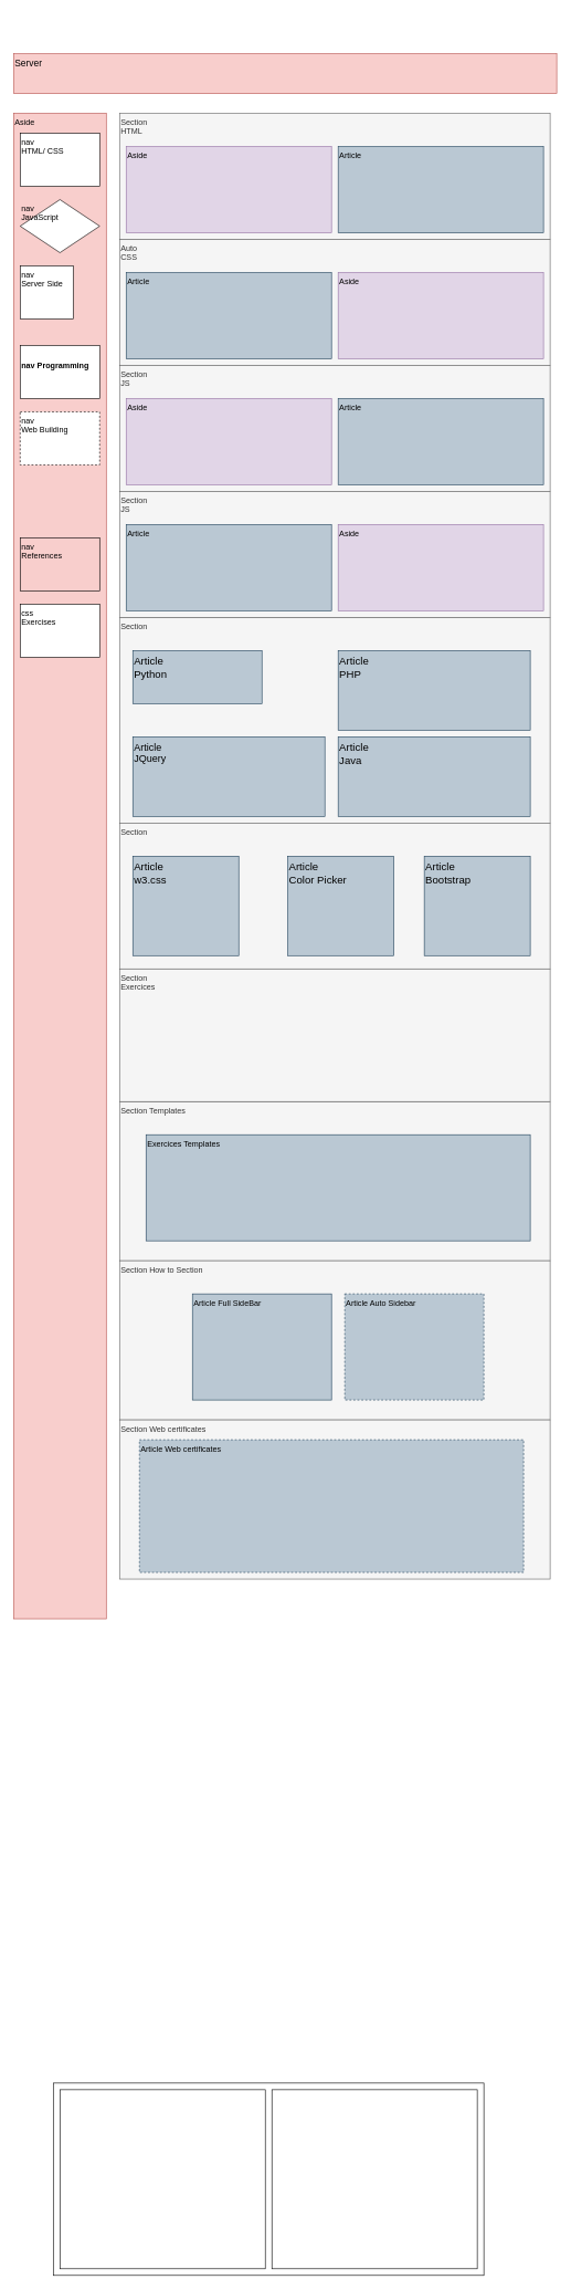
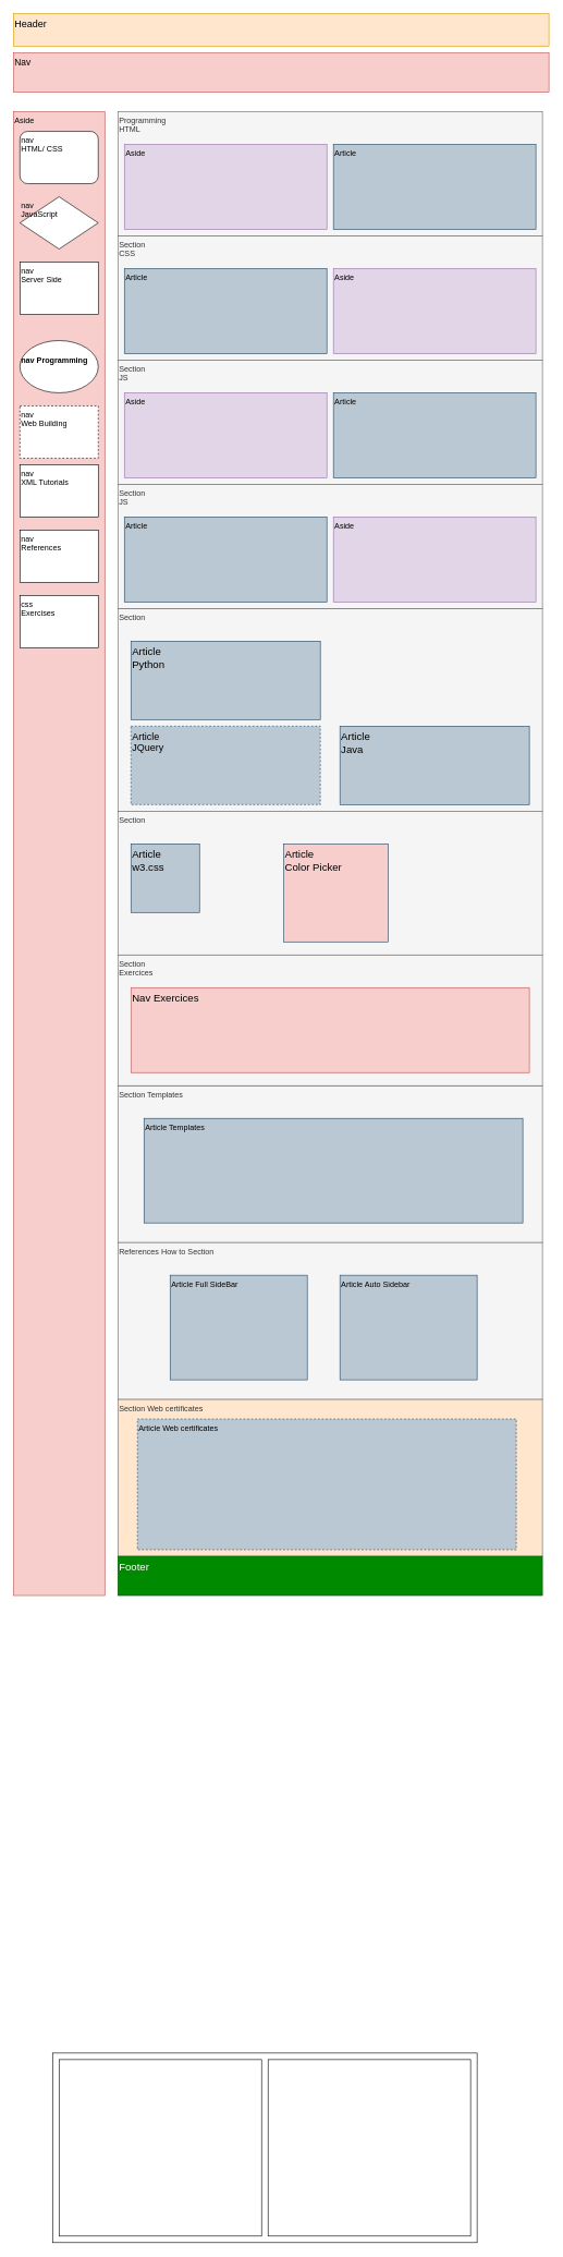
+ <mxCell id="2" value="&lt;div style=&quot;line-height: 120%; font-size: 15px;&quot; align=&quot;left&quot;&gt;Header&lt;/div&gt;" style="rounded=0;whiteSpace=wrap;html=1;fillColor=#ffe6cc;strokeColor=#d79b00;align=left;verticalAlign=top;fontSize=15;" vertex="1" parent="1"><mxGeometry width="820" height="50" as="geometry" x="20" y="20" /></mxCell>
- <mxCell id="3" value="Server" style="rounded=0;whiteSpace=wrap;html=1;fillColor=#f8cecc;strokeColor=#b85450;verticalAlign=top;align=left;fontSize=14;" vertex="1" parent="1"><mxGeometry y="80" width="820" height="60" as="geometry" x="20" /></mxCell>
+ <mxCell id="3" value="Nav" style="rounded=0;whiteSpace=wrap;html=1;fillColor=#f8cecc;strokeColor=#b85450;verticalAlign=top;align=left;fontSize=14;" vertex="1" parent="1"><mxGeometry y="80" width="820" height="60" as="geometry" x="20" /></mxCell>
- <mxCell id="13" value="&lt;div&gt;Section&lt;/div&gt;&lt;div&gt;HTML&lt;br&gt;&lt;/div&gt;" style="rounded=0;whiteSpace=wrap;html=1;fillColor=#f5f5f5;strokeColor=#666666;fontColor=#333333;verticalAlign=top;align=left;" vertex="1" parent="1"><mxGeometry x="180" y="170" width="650" height="190" as="geometry" /></mxCell>
+ <mxCell id="13" value="&lt;div&gt;Programming&lt;/div&gt;&lt;div&gt;HTML&lt;br&gt;&lt;/div&gt;" style="rounded=0;whiteSpace=wrap;html=1;fillColor=#f5f5f5;strokeColor=#666666;fontColor=#333333;verticalAlign=top;align=left;" vertex="1" parent="1"><mxGeometry x="180" y="170" width="650" height="190" as="geometry" /></mxCell>
- <mxCell id="5" value="&lt;div&gt;nav&lt;br&gt;&lt;/div&gt;&lt;div&gt;HTML/ CSS&lt;/div&gt;" style="rounded=0;whiteSpace=wrap;html=1;align=left;spacing=2;verticalAlign=top;" vertex="1" parent="1"><mxGeometry x="30" y="200" width="120" height="80" as="geometry" /></mxCell>
+ <mxCell id="5" value="&lt;div&gt;nav&lt;br&gt;&lt;/div&gt;&lt;div&gt;HTML/ CSS&lt;/div&gt;" style="whiteSpace=wrap;html=1;align=left;spacing=2;verticalAlign=top;rounded=1;" vertex="1" parent="1"><mxGeometry x="30" y="200" width="120" height="80" as="geometry" /></mxCell>
- <mxCell id="23" value="&lt;div&gt;Auto&lt;/div&gt;&lt;div&gt;CSS&lt;br&gt;&lt;/div&gt;" style="rounded=0;whiteSpace=wrap;html=1;fillColor=#f5f5f5;strokeColor=#666666;fontColor=#333333;verticalAlign=top;align=left;" vertex="1" parent="1"><mxGeometry x="180" y="360" width="650" height="190" as="geometry" /></mxCell>
+ <mxCell id="23" value="&lt;div&gt;Section&lt;/div&gt;&lt;div&gt;CSS&lt;br&gt;&lt;/div&gt;" style="rounded=0;whiteSpace=wrap;html=1;fillColor=#f5f5f5;strokeColor=#666666;fontColor=#333333;verticalAlign=top;align=left;" vertex="1" parent="1"><mxGeometry x="180" y="360" width="650" height="190" as="geometry" /></mxCell>
- <mxCell id="7" value="&lt;div&gt;nav&lt;br&gt;&lt;/div&gt;&lt;div&gt;Server Side&lt;/div&gt;" style="rounded=0;whiteSpace=wrap;html=1;align=left;verticalAlign=top;" vertex="1" parent="1"><mxGeometry x="30" y="400" width="80" height="80" as="geometry" /></mxCell>
+ <mxCell id="7" value="&lt;div&gt;nav&lt;br&gt;&lt;/div&gt;&lt;div&gt;Server Side&lt;/div&gt;" style="rounded=0;whiteSpace=wrap;html=1;align=left;verticalAlign=top;" vertex="1" parent="1"><mxGeometry x="30" y="400" width="120" height="80" as="geometry" /></mxCell>
- <mxCell id="8" value="&lt;h4 class=&quot;w3-margin-top&quot;&gt;nav Programming&lt;/h4&gt;" style="rounded=0;whiteSpace=wrap;html=1;fontStyle=0;align=left;verticalAlign=top;" vertex="1" parent="1"><mxGeometry x="30" y="520" width="120" height="80" as="geometry" /></mxCell>
+ <mxCell id="8" value="&lt;h4 class=&quot;w3-margin-top&quot;&gt;nav Programming&lt;/h4&gt;" style="ellipse;whiteSpace=wrap;html=1;fontStyle=0;align=left;verticalAlign=top;" vertex="1" parent="1"><mxGeometry x="30" y="520" width="120" height="80" as="geometry" /></mxCell>
+ <mxCell id="10" value="&lt;div&gt;nav&lt;br&gt;&lt;/div&gt;&lt;div&gt;XML Tutorials&lt;/div&gt;" style="rounded=0;whiteSpace=wrap;html=1;align=left;verticalAlign=top;" vertex="1" parent="1"><mxGeometry x="30" y="710" width="120" height="80" as="geometry" /></mxCell>
- <mxCell id="12" value="&lt;div&gt;nav&lt;br&gt;&lt;/div&gt;&lt;div&gt;References&lt;/div&gt;" style="rounded=0;whiteSpace=wrap;html=1;align=left;verticalAlign=top;fillColor=#f8cecc;" vertex="1" parent="1"><mxGeometry x="30" y="810" width="120" height="80" as="geometry" /></mxCell>
+ <mxCell id="12" value="&lt;div&gt;nav&lt;br&gt;&lt;/div&gt;&lt;div&gt;References&lt;/div&gt;" style="rounded=0;whiteSpace=wrap;html=1;align=left;verticalAlign=top;" vertex="1" parent="1"><mxGeometry x="30" y="810" width="120" height="80" as="geometry" /></mxCell>
- <mxCell id="32" value="&lt;div&gt;Article&lt;/div&gt;&lt;div&gt;Python&lt;br&gt;&lt;/div&gt;" style="rounded=0;whiteSpace=wrap;html=1;fillColor=#bac8d3;strokeColor=#23445d;align=left;verticalAlign=top;fontSize=16;" vertex="1" parent="1"><mxGeometry x="200" y="980" width="195" height="80" as="geometry" /></mxCell>
+ <mxCell id="32" value="&lt;div&gt;Article&lt;/div&gt;&lt;div&gt;Python&lt;br&gt;&lt;/div&gt;" style="rounded=0;whiteSpace=wrap;html=1;fillColor=#bac8d3;strokeColor=#23445d;align=left;verticalAlign=top;fontSize=16;" vertex="1" parent="1"><mxGeometry x="200" y="980" width="290" height="120" as="geometry" /></mxCell>
- <mxCell id="34" value="&lt;div&gt;Article&lt;/div&gt;&lt;div&gt;PHP&lt;br&gt;&lt;/div&gt;" style="rounded=0;whiteSpace=wrap;html=1;fillColor=#bac8d3;strokeColor=#23445d;align=left;verticalAlign=top;fontSize=16;" vertex="1" parent="1"><mxGeometry x="510" y="980" width="290" height="120" as="geometry" /></mxCell>
- <mxCell id="22" value="&lt;div&gt;Article&lt;/div&gt;&lt;div&gt;JQuery&lt;br&gt;&lt;/div&gt;" style="rounded=0;whiteSpace=wrap;html=1;fillColor=#bac8d3;strokeColor=#23445d;align=left;verticalAlign=top;fontSize=15;" vertex="1" parent="1"><mxGeometry x="200" y="1110" width="290" height="120" as="geometry" /></mxCell>
+ <mxCell id="22" value="&lt;div&gt;Article&lt;/div&gt;&lt;div&gt;JQuery&lt;br&gt;&lt;/div&gt;" style="rounded=0;whiteSpace=wrap;html=1;fillColor=#bac8d3;strokeColor=#23445d;align=left;verticalAlign=top;fontSize=15;dashed=1;" vertex="1" parent="1"><mxGeometry x="200" y="1110" width="290" height="120" as="geometry" /></mxCell>
- <mxCell id="33" value="&lt;div&gt;Article&lt;/div&gt;&lt;div&gt;Java&lt;br&gt;&lt;/div&gt;" style="rounded=0;whiteSpace=wrap;html=1;fillColor=#bac8d3;strokeColor=#23445d;align=left;verticalAlign=top;fontSize=16;" vertex="1" parent="1"><mxGeometry x="510" y="1110" width="290" height="120" as="geometry" /></mxCell>
+ <mxCell id="33" value="&lt;div&gt;Article&lt;/div&gt;&lt;div&gt;Java&lt;br&gt;&lt;/div&gt;" style="rounded=0;whiteSpace=wrap;html=1;fillColor=#bac8d3;strokeColor=#23445d;align=left;verticalAlign=top;fontSize=16;" vertex="1" parent="1"><mxGeometry x="520" y="1110" width="290" height="120" as="geometry" /></mxCell>
- <mxCell id="36" value="&lt;div&gt;Article&lt;/div&gt;&lt;div&gt;w3.css&lt;br&gt;&lt;/div&gt;" style="rounded=0;whiteSpace=wrap;html=1;fillColor=#bac8d3;strokeColor=#23445d;align=left;verticalAlign=top;fontSize=16;" vertex="1" parent="1"><mxGeometry x="200" y="1290" width="160" height="150" as="geometry" /></mxCell>
+ <mxCell id="36" value="&lt;div&gt;Article&lt;/div&gt;&lt;div&gt;w3.css&lt;br&gt;&lt;/div&gt;" style="rounded=0;whiteSpace=wrap;html=1;fillColor=#bac8d3;strokeColor=#23445d;align=left;verticalAlign=top;fontSize=16;" vertex="1" parent="1"><mxGeometry x="200" y="1290" width="105" height="105" as="geometry" /></mxCell>
- <mxCell id="38" value="&lt;div&gt;Article&lt;/div&gt;&lt;div&gt;Color Picker&lt;br&gt;&lt;/div&gt;" style="rounded=0;whiteSpace=wrap;html=1;fillColor=#bac8d3;strokeColor=#23445d;align=left;verticalAlign=top;fontSize=16;" vertex="1" parent="1"><mxGeometry x="434" y="1290" width="160" height="150" as="geometry" /></mxCell>
+ <mxCell id="38" value="&lt;div&gt;Article&lt;/div&gt;&lt;div&gt;Color Picker&lt;br&gt;&lt;/div&gt;" style="rounded=0;whiteSpace=wrap;html=1;fillColor=#f8cecc;strokeColor=#23445d;align=left;verticalAlign=top;fontSize=16;" vertex="1" parent="1"><mxGeometry x="434" y="1290" width="160" height="150" as="geometry" /></mxCell>
- <mxCell id="39" value="&lt;div&gt;Article&lt;/div&gt;&lt;div&gt;Bootstrap&lt;br&gt;&lt;/div&gt;" style="rounded=0;whiteSpace=wrap;html=1;fillColor=#bac8d3;strokeColor=#23445d;align=left;verticalAlign=top;fontSize=16;" vertex="1" parent="1"><mxGeometry x="640" y="1290" width="160" height="150" as="geometry" /></mxCell>
+ <mxCell id="42" value="Nav Exercices" style="rounded=0;whiteSpace=wrap;html=1;fillColor=#f8cecc;strokeColor=#b85450;align=left;verticalAlign=top;fontSize=16;" vertex="1" parent="1"><mxGeometry x="200" y="1510" width="610" height="130" as="geometry" /></mxCell>
- <mxCell id="20" value="Exercices Templates" style="rounded=0;whiteSpace=wrap;html=1;fillColor=#bac8d3;strokeColor=#23445d;align=left;verticalAlign=top;" vertex="1" parent="1"><mxGeometry x="220" y="1710" width="580" height="160" as="geometry" /></mxCell>
+ <mxCell id="20" value="Article Templates" style="rounded=0;whiteSpace=wrap;html=1;fillColor=#bac8d3;strokeColor=#23445d;align=left;verticalAlign=top;" vertex="1" parent="1"><mxGeometry x="220" y="1710" width="580" height="160" as="geometry" /></mxCell>
- <mxCell id="43" value="Section How to Section" style="rounded=0;whiteSpace=wrap;html=1;align=left;verticalAlign=top;fillColor=#f5f5f5;strokeColor=#666666;fontColor=#333333;" vertex="1" parent="1"><mxGeometry x="180" y="1900" width="650" height="240" as="geometry" /></mxCell>
+ <mxCell id="43" value="References How to Section" style="rounded=0;whiteSpace=wrap;html=1;align=left;verticalAlign=top;fillColor=#f5f5f5;strokeColor=#666666;fontColor=#333333;" vertex="1" parent="1"><mxGeometry x="180" y="1900" width="650" height="240" as="geometry" /></mxCell>
- <mxCell id="44" value="Article Full SideBar" style="rounded=0;whiteSpace=wrap;html=1;fillColor=#bac8d3;strokeColor=#23445d;align=left;verticalAlign=top;" vertex="1" parent="1"><mxGeometry x="290" y="1950" width="210" height="160" as="geometry" /></mxCell>
+ <mxCell id="44" value="Article Full SideBar" style="rounded=0;whiteSpace=wrap;html=1;fillColor=#bac8d3;strokeColor=#23445d;align=left;verticalAlign=top;" vertex="1" parent="1"><mxGeometry x="260" y="1950" width="210" height="160" as="geometry" /></mxCell>
- <mxCell id="45" value="Article Auto Sidebar" style="rounded=0;whiteSpace=wrap;html=1;fillColor=#bac8d3;strokeColor=#23445d;align=left;verticalAlign=top;dashed=1;" vertex="1" parent="1"><mxGeometry x="520" y="1950" width="210" height="160" as="geometry" /></mxCell>
+ <mxCell id="45" value="Article Auto Sidebar" style="rounded=0;whiteSpace=wrap;html=1;fillColor=#bac8d3;strokeColor=#23445d;align=left;verticalAlign=top;" vertex="1" parent="1"><mxGeometry x="520" y="1950" width="210" height="160" as="geometry" /></mxCell>
- <mxCell id="46" value="Section Web certificates" style="rounded=0;whiteSpace=wrap;html=1;align=left;verticalAlign=top;fillColor=#f5f5f5;strokeColor=#666666;fontColor=#333333;" vertex="1" parent="1"><mxGeometry x="180" y="2140" width="650" height="240" as="geometry" /></mxCell>
+ <mxCell id="46" value="Section Web certificates" style="rounded=0;whiteSpace=wrap;html=1;align=left;verticalAlign=top;fillColor=#ffe6cc;strokeColor=#666666;fontColor=#333333;" vertex="1" parent="1"><mxGeometry x="180" y="2140" width="650" height="240" as="geometry" /></mxCell>
+ <mxCell id="48" value="Footer" style="rounded=0;whiteSpace=wrap;html=1;fontSize=16;align=left;fillColor=#008a00;strokeColor=#005700;fontColor=#ffffff;verticalAlign=top;" vertex="1" parent="1"><mxGeometry x="180" y="2380" width="650" height="60" as="geometry" /></mxCell>
